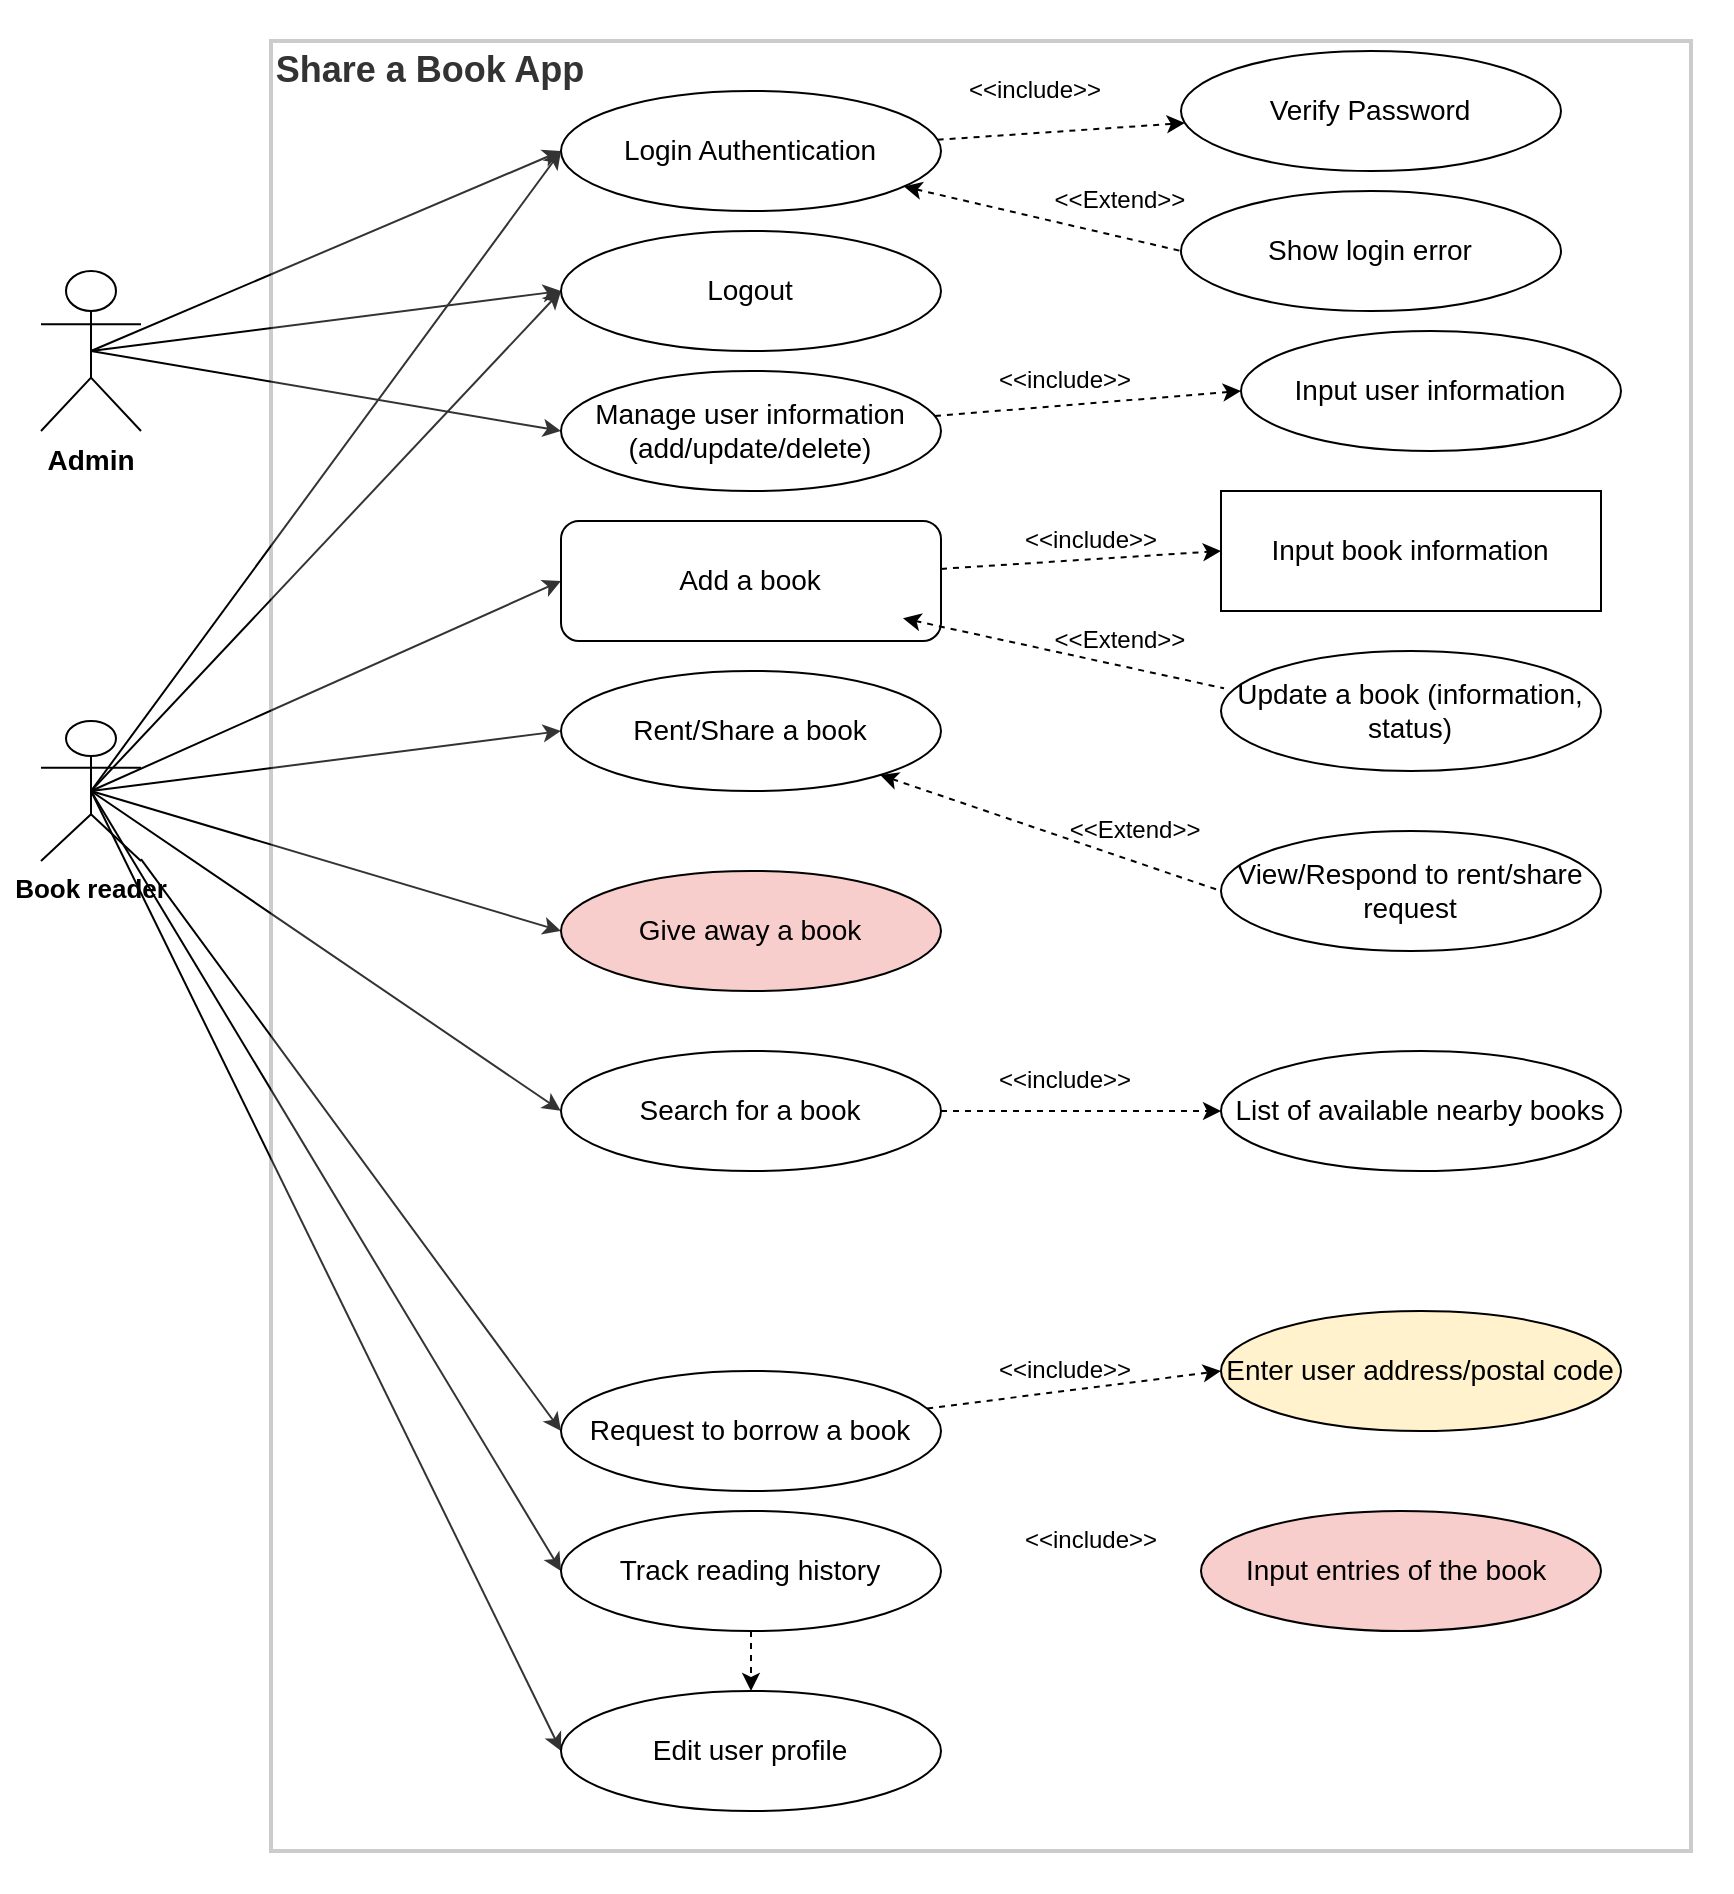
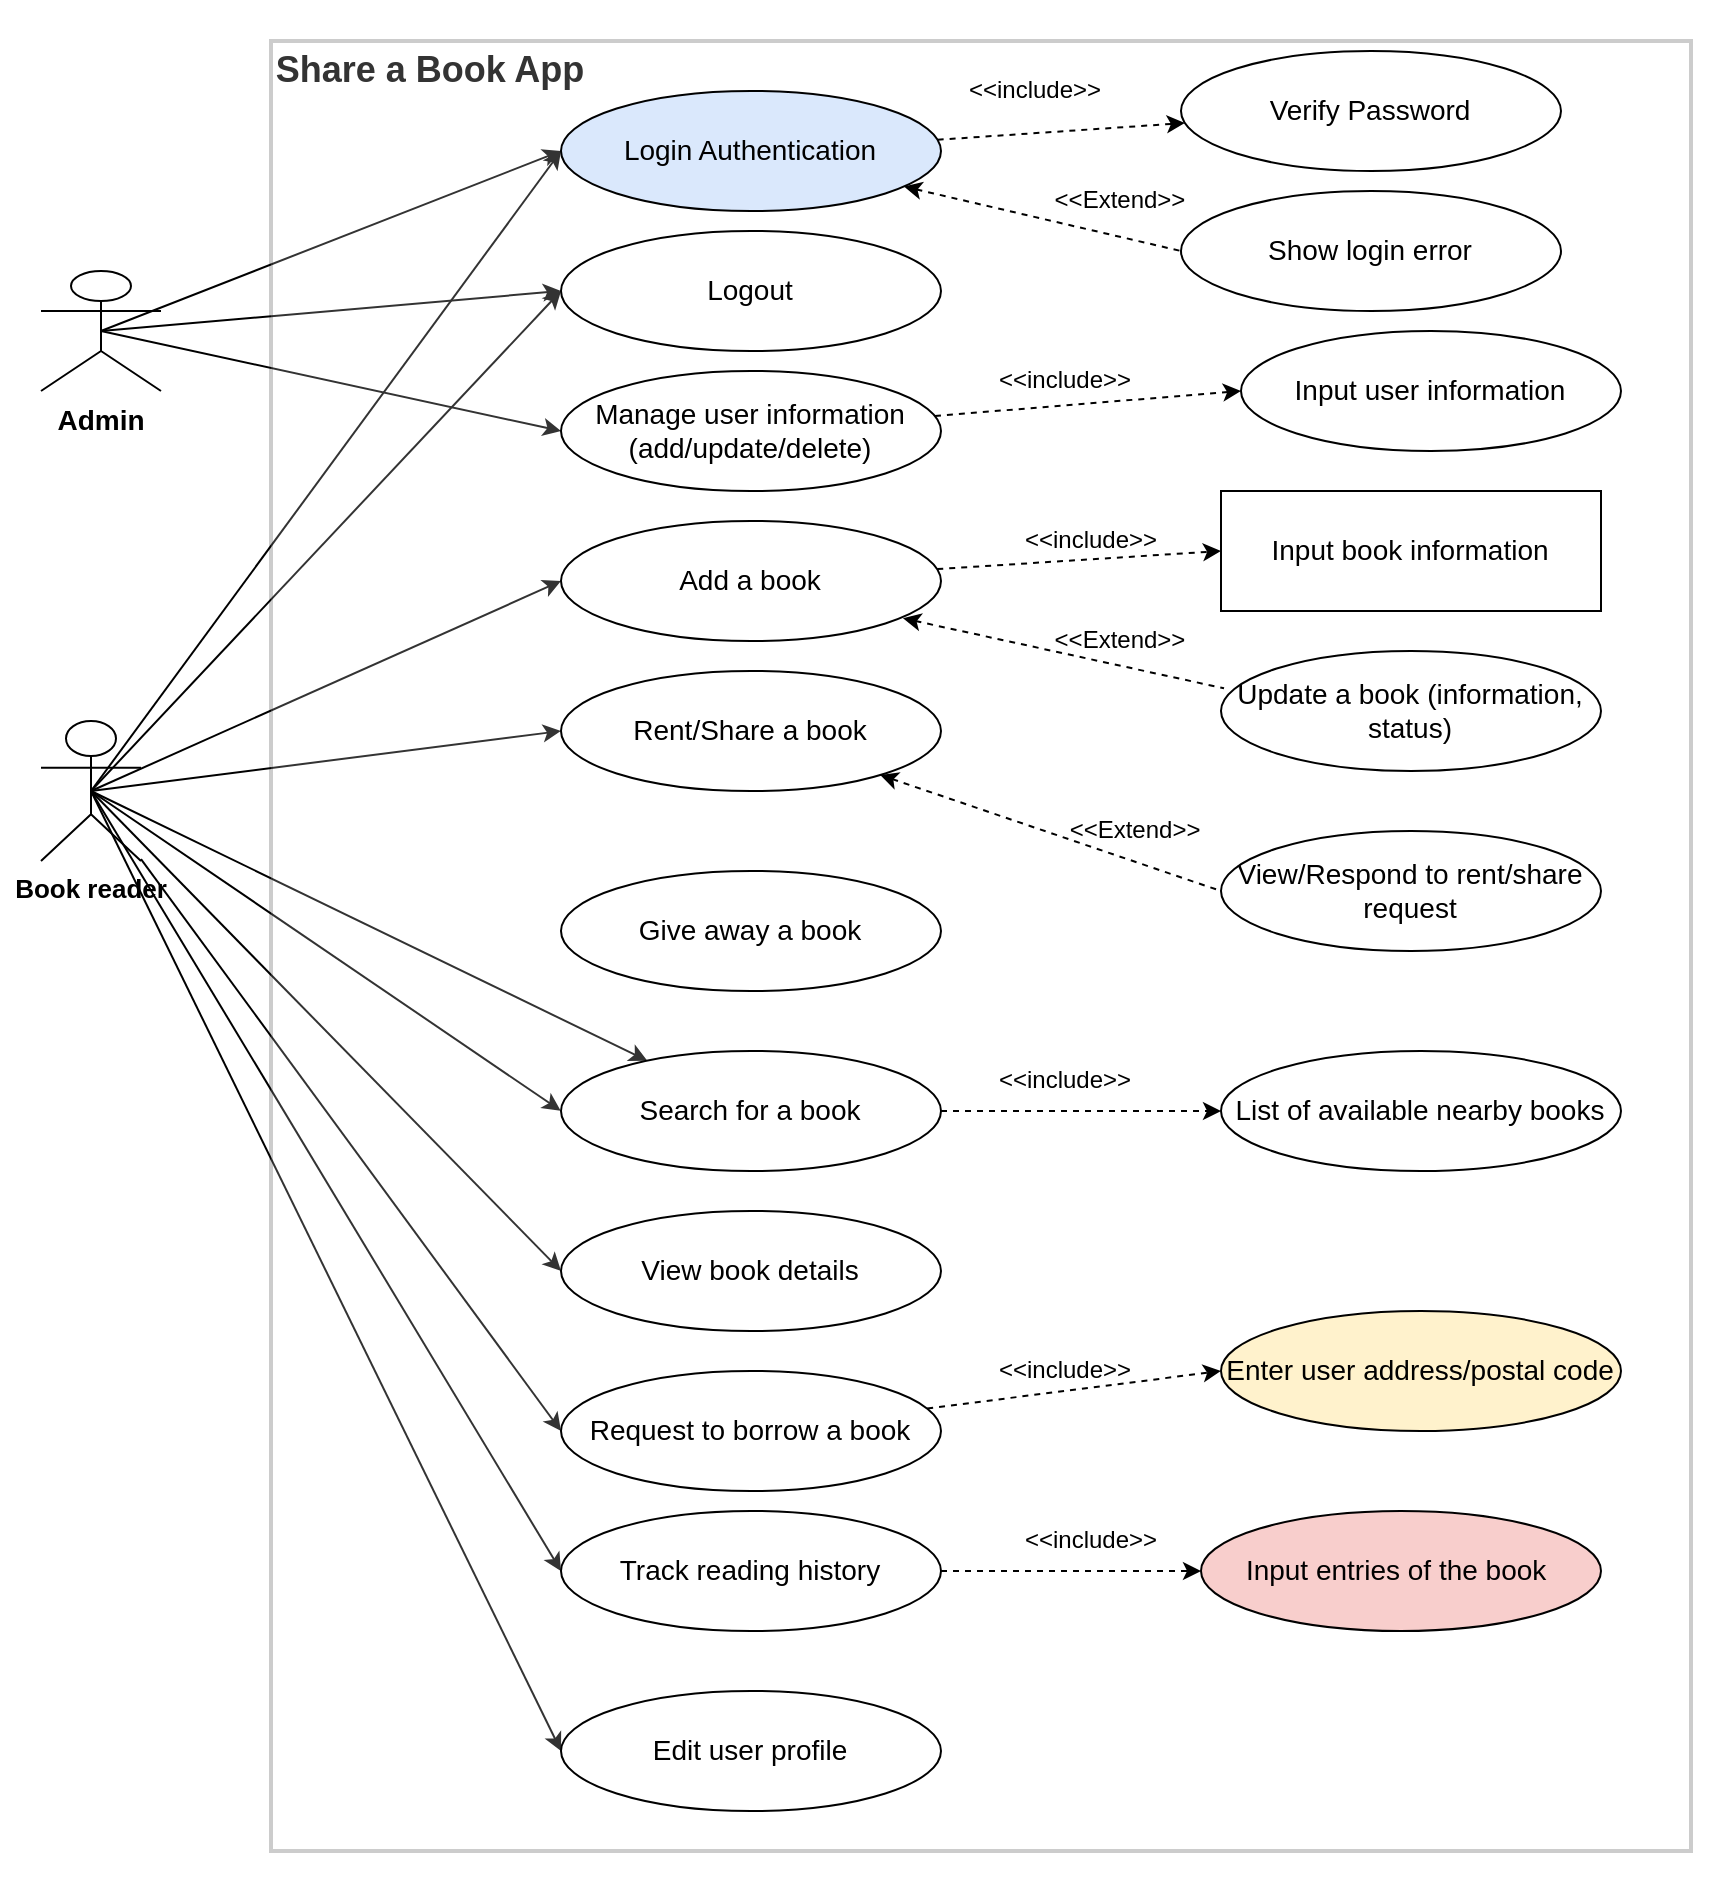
- <mxCell id="21" value="Login Authentication" style="ellipse;whiteSpace=wrap;html=1;fontSize=14;" parent="1" vertex="1"><mxGeometry x="280" y="45" width="190" height="60" as="geometry" /></mxCell>
+ <mxCell id="21" value="Login Authentication" style="ellipse;whiteSpace=wrap;html=1;fontSize=14;fillColor=#dae8fc;" parent="1" vertex="1"><mxGeometry x="280" y="45" width="190" height="60" as="geometry" /></mxCell>
- <mxCell id="5" value="Admin&lt;br style=&quot;font-size: 14px;&quot;&gt;" style="shape=umlActor;verticalLabelPosition=bottom;verticalAlign=top;html=1;outlineConnect=0;fontSize=14;fontStyle=1" parent="1" vertex="1"><mxGeometry x="20" y="135" width="50" height="80" as="geometry" /></mxCell>
+ <mxCell id="5" value="Admin&lt;br style=&quot;font-size: 14px;&quot;&gt;" style="shape=umlActor;verticalLabelPosition=bottom;verticalAlign=top;html=1;outlineConnect=0;fontSize=14;fontStyle=1" parent="1" vertex="1"><mxGeometry x="20" y="135" width="60" height="60" as="geometry" /></mxCell>
- <mxCell id="23" value="Add a book" style="whiteSpace=wrap;html=1;fontSize=14;rounded=1;" parent="1" vertex="1"><mxGeometry x="280" y="260" width="190" height="60" as="geometry" /></mxCell>
+ <mxCell id="23" value="Add a book" style="ellipse;whiteSpace=wrap;html=1;fontSize=14;" parent="1" vertex="1"><mxGeometry x="280" y="260" width="190" height="60" as="geometry" /></mxCell>
- <mxCell id="8" style="edgeStyle=none;rounded=0;orthogonalLoop=1;jettySize=auto;html=1;exitX=0.5;exitY=0.5;exitDx=0;exitDy=0;exitPerimeter=0;entryX=0;entryY=0.5;entryDx=0;entryDy=0;startArrow=none;startFill=0;endArrow=classic;endFill=1;" edge="1" parent="1" source="16" target="26"><mxGeometry relative="1" as="geometry" /></mxCell>
+ <mxCell id="8" style="edgeStyle=none;rounded=0;orthogonalLoop=1;jettySize=auto;html=1;exitX=0.5;exitY=0.5;exitDx=0;exitDy=0;exitPerimeter=0;startArrow=none;startFill=0;endArrow=classic;endFill=1;" edge="1" parent="1" source="16" target="31"><mxGeometry relative="1" as="geometry" /></mxCell>
- <mxCell id="26" value="Give away a book" style="ellipse;whiteSpace=wrap;html=1;fontSize=14;fillColor=#f8cecc;" parent="1" vertex="1"><mxGeometry x="280" y="435" width="190" height="60" as="geometry" /></mxCell>
+ <mxCell id="26" value="Give away a book" style="ellipse;whiteSpace=wrap;html=1;fontSize=14;" parent="1" vertex="1"><mxGeometry x="280" y="435" width="190" height="60" as="geometry" /></mxCell>
+ <mxCell id="10" style="edgeStyle=none;rounded=0;orthogonalLoop=1;jettySize=auto;html=1;exitX=0.5;exitY=0.5;exitDx=0;exitDy=0;exitPerimeter=0;entryX=0;entryY=0.5;entryDx=0;entryDy=0;startArrow=none;startFill=0;endArrow=classic;endFill=1;" edge="1" parent="1" source="16" target="32"><mxGeometry relative="1" as="geometry" /></mxCell>
+ <mxCell id="32" value="View book details" style="ellipse;whiteSpace=wrap;html=1;fontSize=14;" parent="1" vertex="1"><mxGeometry x="280" y="605" width="190" height="60" as="geometry" /></mxCell>
- <mxCell id="35" style="edgeStyle=none;rounded=0;orthogonalLoop=1;jettySize=auto;html=1;dashed=1;startArrow=none;startFill=0;endArrow=classic;endFill=1;" edge="1" parent="1" source="36" target="37"><mxGeometry relative="1" as="geometry" /></mxCell>
+ <mxCell id="35" style="edgeStyle=none;rounded=0;orthogonalLoop=1;jettySize=auto;html=1;dashed=1;startArrow=none;startFill=0;endArrow=classic;endFill=1;" edge="1" parent="1" source="36" target="53"><mxGeometry relative="1" as="geometry" /></mxCell>
